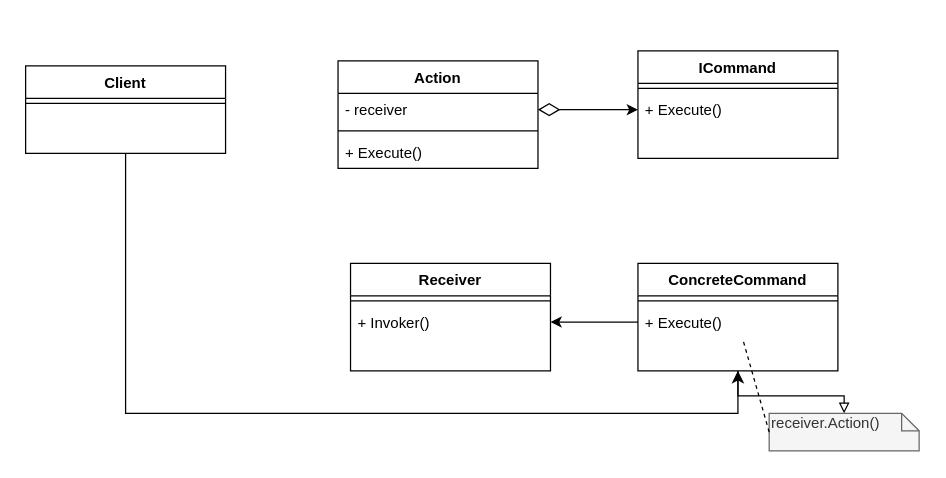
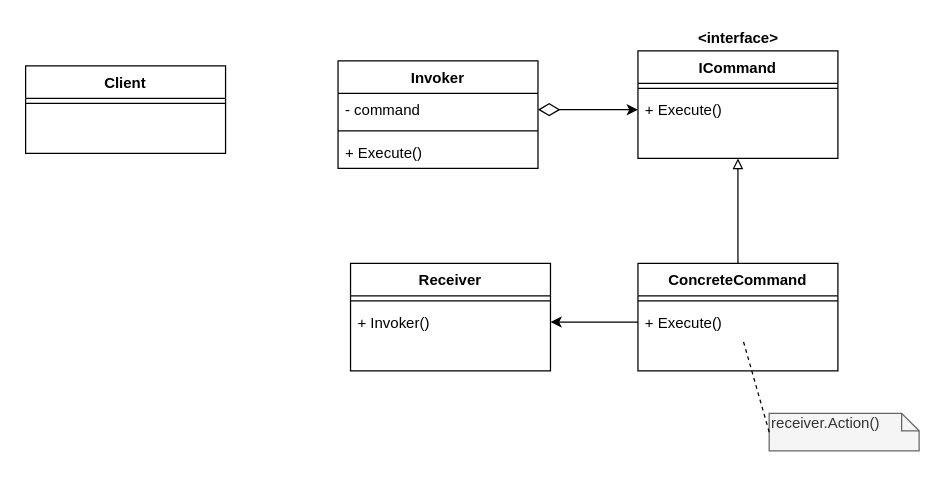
+ <mxCell id="2" value="&amp;lt;interface&amp;gt;" style="text;html=1;align=center;verticalAlign=middle;resizable=0;points=[];autosize=1;fontStyle=1" vertex="1" parent="1"><mxGeometry x="550" y="20" width="80" height="20" as="geometry" /></mxCell>
- <mxCell id="18" value="Action" style="swimlane;fontStyle=1;align=center;verticalAlign=top;childLayout=stackLayout;horizontal=1;startSize=26;horizontalStack=0;resizeParent=1;resizeLast=0;collapsible=1;marginBottom=0;rounded=0;shadow=0;strokeWidth=1;" vertex="1" parent="1"><mxGeometry x="270" y="48" width="160" height="86" as="geometry"><mxRectangle x="340" y="380" width="170" height="26" as="alternateBounds" /></mxGeometry></mxCell>
+ <mxCell id="18" value="Invoker" style="swimlane;fontStyle=1;align=center;verticalAlign=top;childLayout=stackLayout;horizontal=1;startSize=26;horizontalStack=0;resizeParent=1;resizeLast=0;collapsible=1;marginBottom=0;rounded=0;shadow=0;strokeWidth=1;" vertex="1" parent="1"><mxGeometry x="270" y="48" width="160" height="86" as="geometry"><mxRectangle x="340" y="380" width="170" height="26" as="alternateBounds" /></mxGeometry></mxCell>
- <mxCell id="19" value="- receiver" style="text;align=left;verticalAlign=top;spacingLeft=4;spacingRight=4;overflow=hidden;rotatable=0;points=[[0,0.5],[1,0.5]];portConstraint=eastwest;" vertex="1" parent="18"><mxGeometry y="26" width="160" height="26" as="geometry" /></mxCell>
+ <mxCell id="19" value="- command" style="text;align=left;verticalAlign=top;spacingLeft=4;spacingRight=4;overflow=hidden;rotatable=0;points=[[0,0.5],[1,0.5]];portConstraint=eastwest;" vertex="1" parent="18"><mxGeometry y="26" width="160" height="26" as="geometry" /></mxCell>
- <mxCell id="3" style="edgeStyle=orthogonalEdgeStyle;rounded=0;orthogonalLoop=1;jettySize=auto;html=1;endArrow=block;endFill=0;jumpSize=10;" edge="1" parent="1" source="12" target="7"><mxGeometry relative="1" as="geometry" /></mxCell>
+ <mxCell id="3" style="edgeStyle=orthogonalEdgeStyle;rounded=0;orthogonalLoop=1;jettySize=auto;html=1;entryX=0.5;entryY=1;entryDx=0;entryDy=0;endArrow=block;endFill=0;jumpSize=10;" edge="1" parent="1" source="12" target="9"><mxGeometry relative="1" as="geometry" /></mxCell>
- <mxCell id="6" style="edgeStyle=orthogonalEdgeStyle;rounded=0;jumpSize=10;orthogonalLoop=1;jettySize=auto;html=1;entryX=0.5;entryY=1;entryDx=0;entryDy=0;startFill=0;startSize=10;endFill=1;endSize=7;" edge="1" parent="1" source="22" target="12"><mxGeometry relative="1" as="geometry"><Array as="points"><mxPoint x="100" y="330" /><mxPoint x="590" y="330" /></Array></mxGeometry></mxCell>
